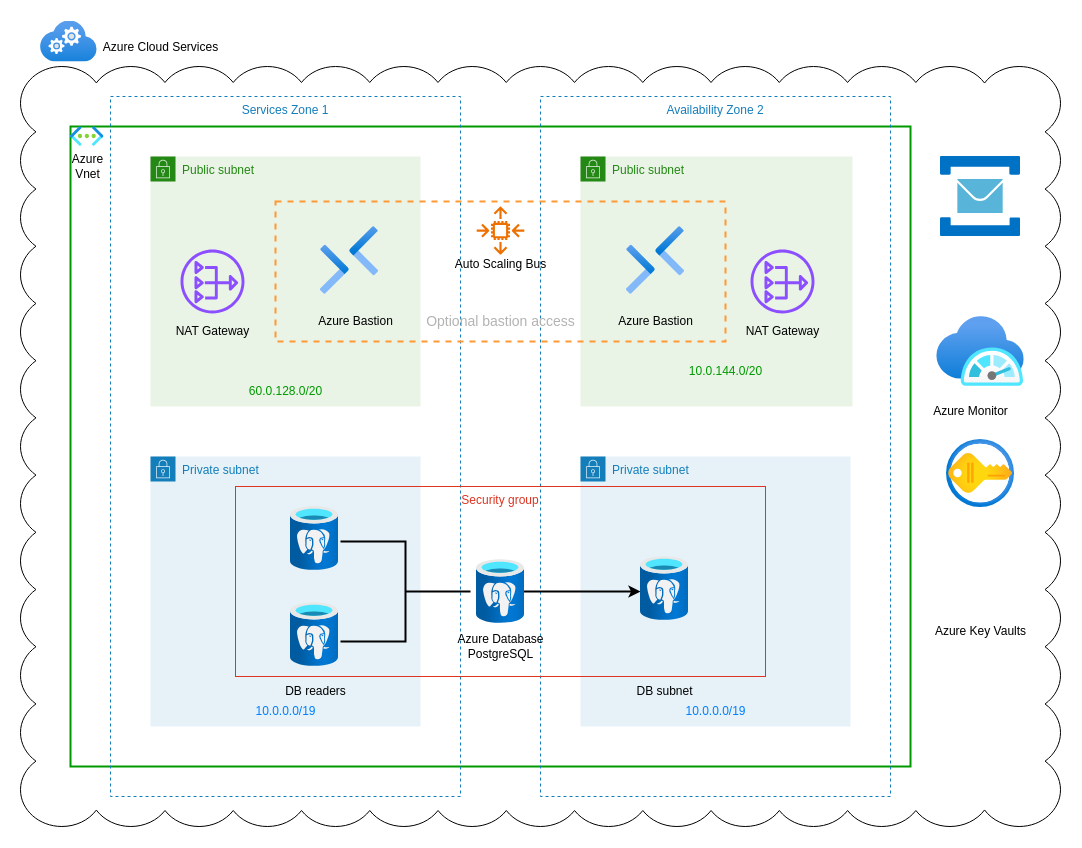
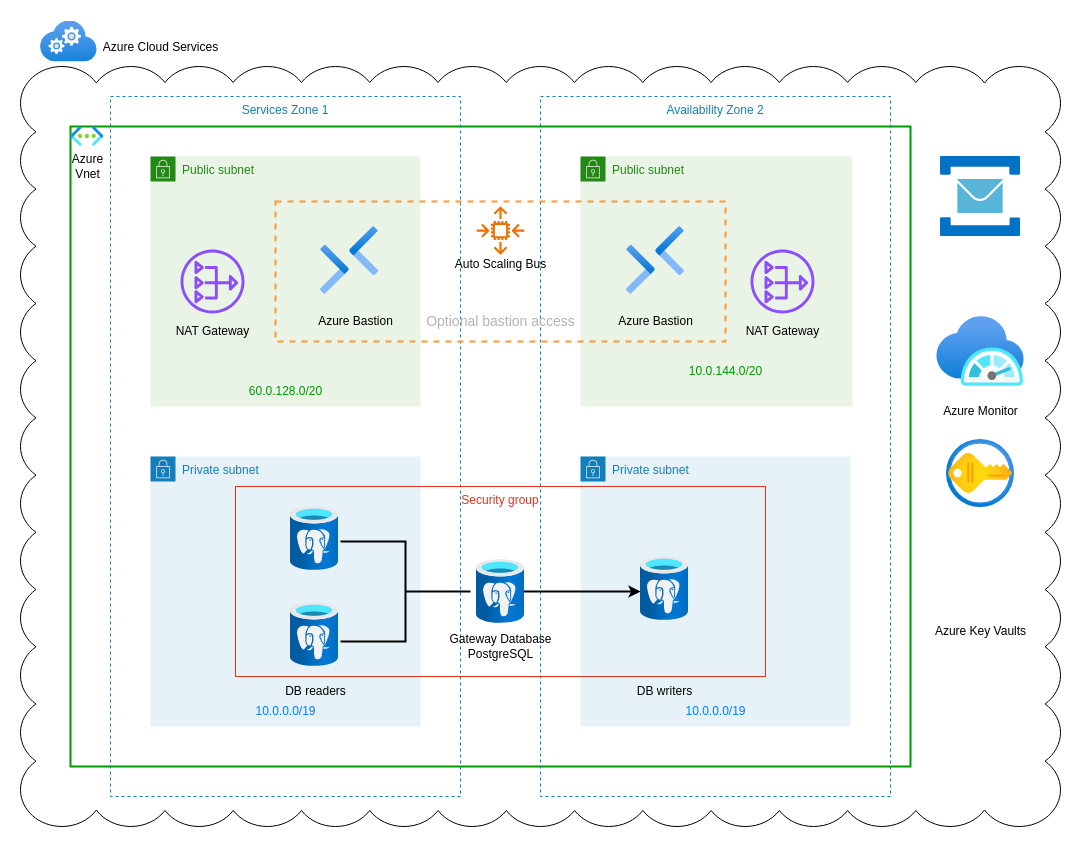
- <mxCell id="8" value="Azure Monitor" style="text;html=1;align=center;verticalAlign=middle;resizable=0;points=[];autosize=1;strokeColor=none;fillColor=none;" parent="1" vertex="1"><mxGeometry x="920" y="396" width="100" height="30" as="geometry" /></mxCell>
+ <mxCell id="8" value="Azure Monitor" style="text;html=1;align=center;verticalAlign=middle;resizable=0;points=[];autosize=1;strokeColor=none;fillColor=none;" parent="1" vertex="1"><mxGeometry x="930" y="396" width="100" height="30" as="geometry" /></mxCell>
- <mxCell id="37" value="Azure Database &lt;br&gt;PostgreSQL" style="text;html=1;align=center;verticalAlign=middle;resizable=0;points=[];autosize=1;strokeColor=none;fillColor=none;" parent="1" vertex="1"><mxGeometry x="445" y="626" width="110" height="40" as="geometry" /></mxCell>
+ <mxCell id="37" value="Gateway Database &lt;br&gt;PostgreSQL" style="text;html=1;align=center;verticalAlign=middle;resizable=0;points=[];autosize=1;strokeColor=none;fillColor=none;" parent="1" vertex="1"><mxGeometry x="445" y="626" width="110" height="40" as="geometry" /></mxCell>
- <mxCell id="16" value="DB subnet" style="text;html=1;align=center;verticalAlign=middle;resizable=0;points=[];autosize=1;strokeColor=none;fillColor=none;" parent="13" vertex="1"><mxGeometry x="44" y="220" width="80" height="30" as="geometry" /></mxCell>
+ <mxCell id="16" value="DB writers" style="text;html=1;align=center;verticalAlign=middle;resizable=0;points=[];autosize=1;strokeColor=none;fillColor=none;" parent="13" vertex="1"><mxGeometry x="44" y="220" width="80" height="30" as="geometry" /></mxCell>
